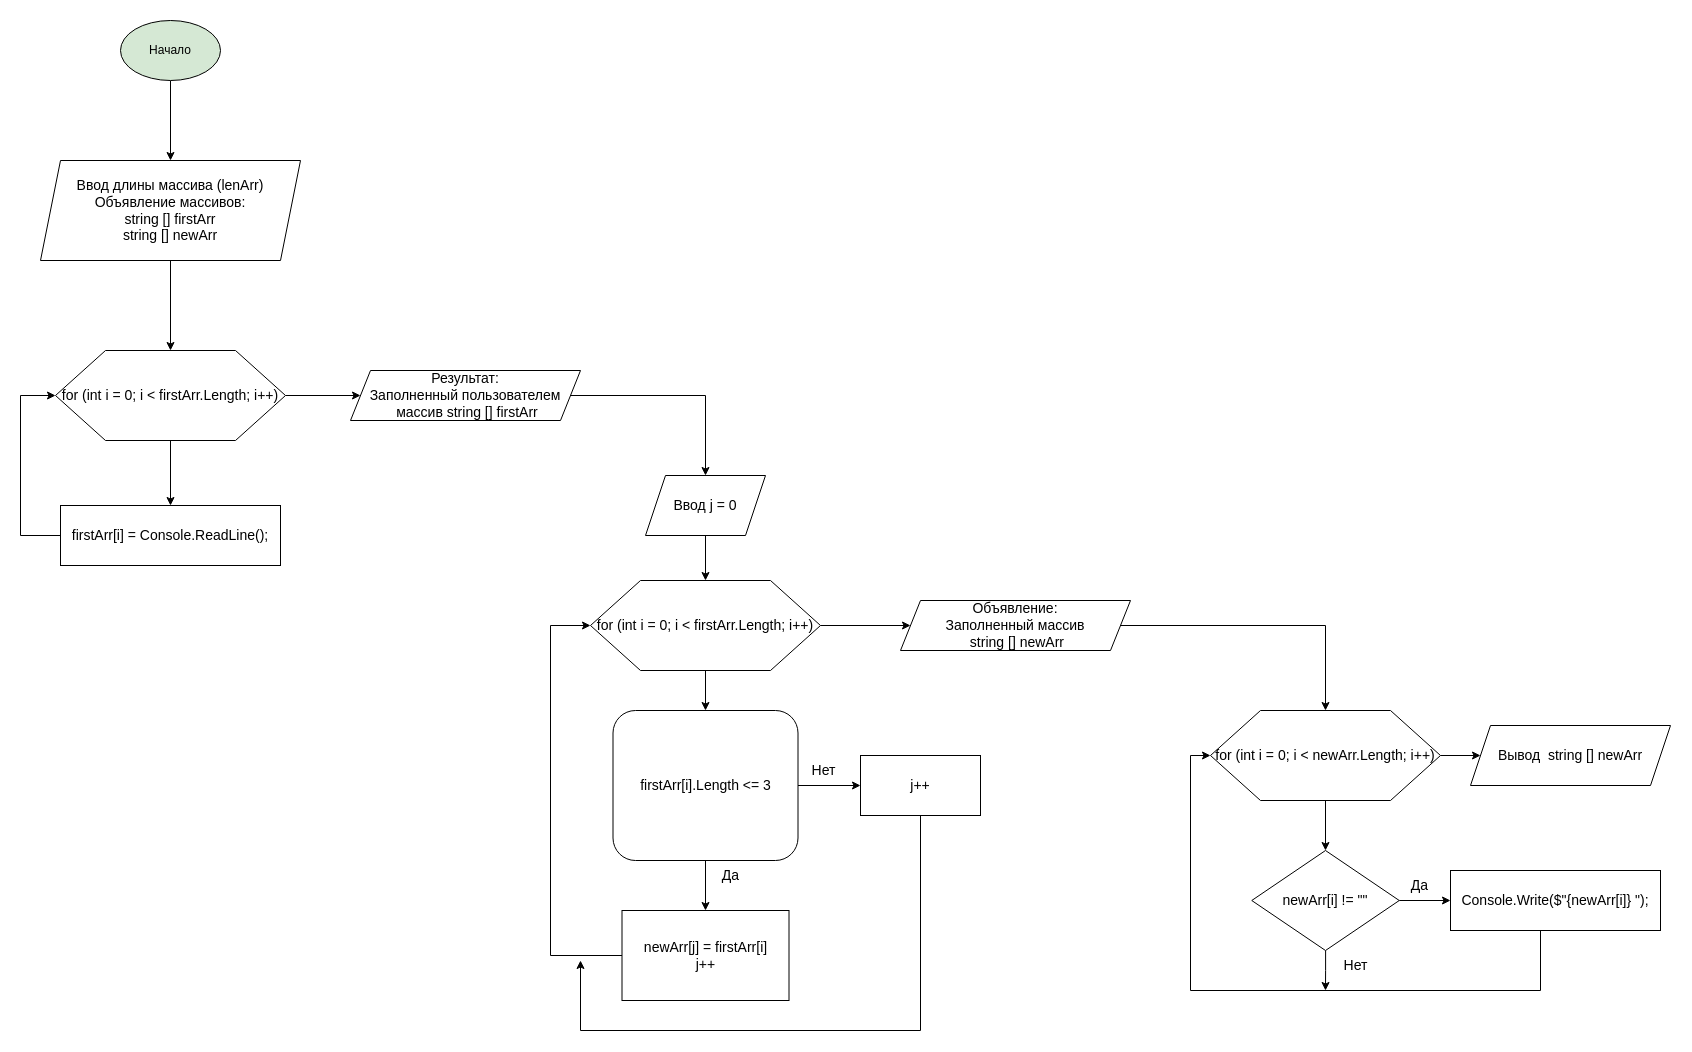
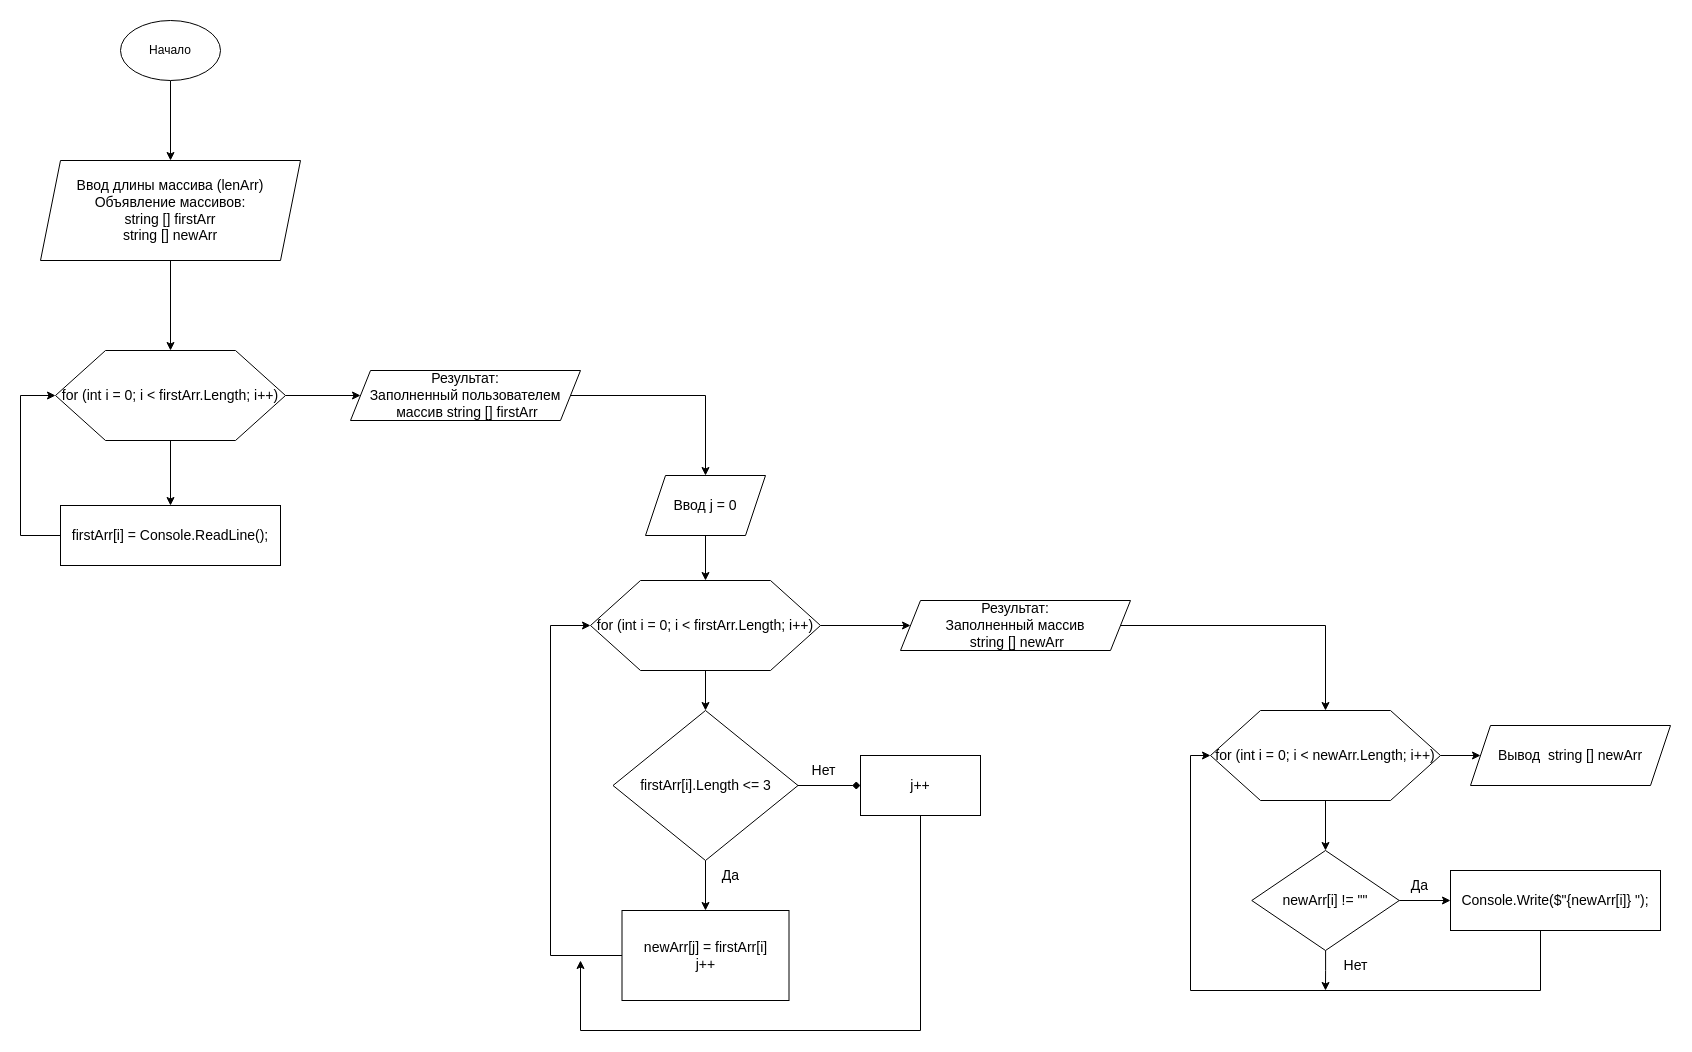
- <mxCell id="3" value="Начало" style="ellipse;whiteSpace=wrap;html=1;fillColor=#d5e8d4;" vertex="1" parent="1"><mxGeometry x="120" y="20" width="100" height="60" as="geometry" /></mxCell>
+ <mxCell id="3" value="Начало" style="ellipse;whiteSpace=wrap;html=1;" vertex="1" parent="1"><mxGeometry x="120" y="20" width="100" height="60" as="geometry" /></mxCell>
- <mxCell id="28" value="Объявление:&lt;br&gt;Заполненный&amp;nbsp;массив&lt;br&gt;&amp;nbsp;string [] newArr" style="shape=parallelogram;perimeter=parallelogramPerimeter;whiteSpace=wrap;html=1;fixedSize=1;fontSize=14;" vertex="1" parent="1"><mxGeometry x="900" y="600" width="230" height="50" as="geometry" /></mxCell>
+ <mxCell id="28" value="Результат:&lt;br&gt;Заполненный&amp;nbsp;массив&lt;br&gt;&amp;nbsp;string [] newArr" style="shape=parallelogram;perimeter=parallelogramPerimeter;whiteSpace=wrap;html=1;fixedSize=1;fontSize=14;" vertex="1" parent="1"><mxGeometry x="900" y="600" width="230" height="50" as="geometry" /></mxCell>
- <mxCell id="20" value="firstArr[i].Length &amp;lt;= 3" style="whiteSpace=wrap;html=1;fontSize=14;rounded=1;" vertex="1" parent="1"><mxGeometry x="612.5" y="710" width="185" height="150" as="geometry" /></mxCell>
+ <mxCell id="20" value="firstArr[i].Length &amp;lt;= 3" style="rhombus;whiteSpace=wrap;html=1;fontSize=14;" vertex="1" parent="1"><mxGeometry x="612.5" y="710" width="185" height="150" as="geometry" /></mxCell>
- <mxCell id="19" style="edgeStyle=orthogonalEdgeStyle;rounded=0;orthogonalLoop=1;jettySize=auto;html=1;entryX=0;entryY=0.5;entryDx=0;entryDy=0;fontSize=14;" edge="1" parent="1" source="20" target="25"><mxGeometry relative="1" as="geometry" /></mxCell>
+ <mxCell id="19" style="edgeStyle=orthogonalEdgeStyle;rounded=0;orthogonalLoop=1;jettySize=auto;html=1;entryX=0;entryY=0.5;entryDx=0;entryDy=0;fontSize=14;endArrow=diamond;" edge="1" parent="1" source="20" target="25"><mxGeometry relative="1" as="geometry" /></mxCell>
